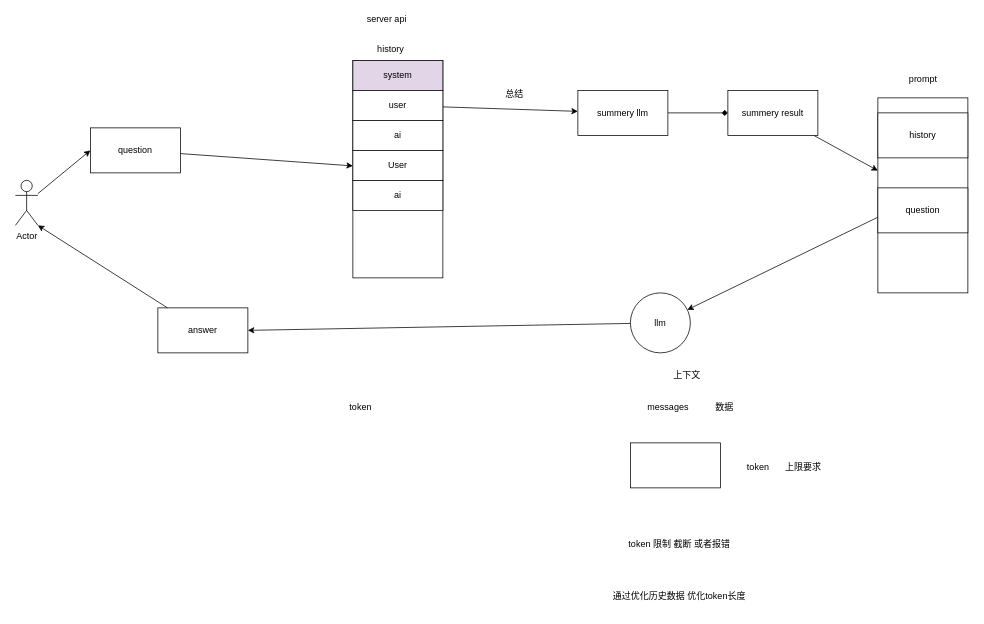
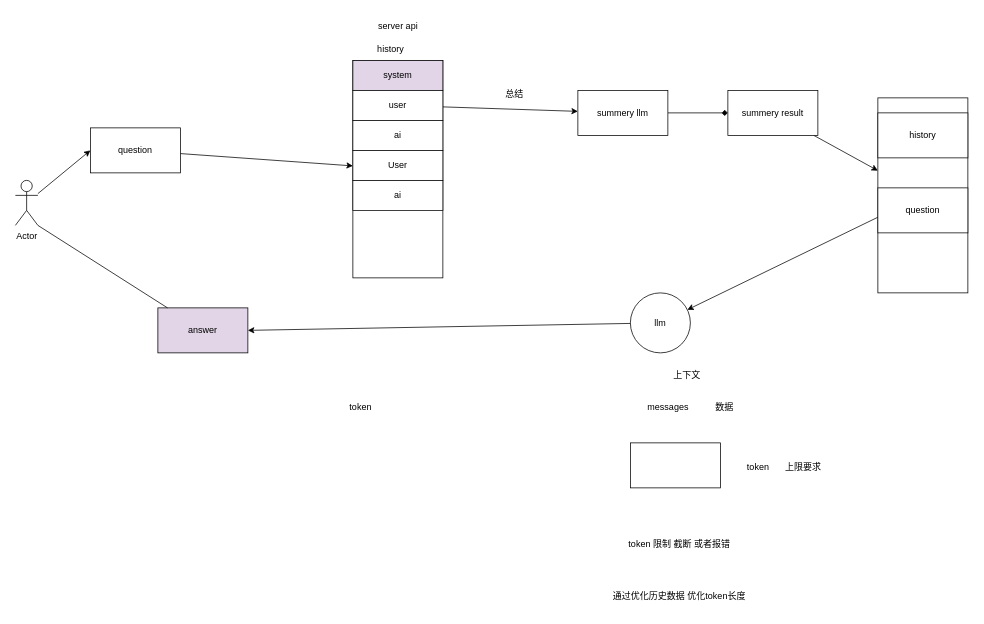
- <mxCell id="5" value="server api" style="text;html=1;align=center;verticalAlign=middle;resizable=0;points=[];autosize=1;strokeColor=none;fillColor=none;" vertex="1" parent="1"><mxGeometry x="475" y="10" width="80" height="30" as="geometry" /></mxCell>
+ <mxCell id="5" value="server api" style="text;html=1;align=center;verticalAlign=middle;resizable=0;points=[];autosize=1;strokeColor=none;fillColor=none;" vertex="1" parent="1"><mxGeometry x="490" y="20" width="80" height="30" as="geometry" /></mxCell>
- <mxCell id="23" value="prompt" style="text;html=1;align=center;verticalAlign=middle;resizable=0;points=[];autosize=1;strokeColor=none;fillColor=none;" vertex="1" parent="1"><mxGeometry x="1200" y="90" width="60" height="30" as="geometry" /></mxCell>
- <mxCell id="31" style="edgeStyle=none;html=1;entryX=1;entryY=1;entryDx=0;entryDy=0;entryPerimeter=0;" edge="1" parent="1" source="28" target="30"><mxGeometry relative="1" as="geometry" /></mxCell>
+ <mxCell id="31" style="edgeStyle=none;html=1;entryX=1;entryY=1;entryDx=0;entryDy=0;entryPerimeter=0;endArrow=none;" edge="1" parent="1" source="28" target="30"><mxGeometry relative="1" as="geometry" /></mxCell>
- <mxCell id="28" value="answer" style="whiteSpace=wrap;html=1;" vertex="1" parent="1"><mxGeometry y="410" width="120" height="60" as="geometry" x="210" /></mxCell>
+ <mxCell id="28" value="answer" style="whiteSpace=wrap;html=1;fillColor=#e1d5e7;" vertex="1" parent="1"><mxGeometry y="410" width="120" height="60" as="geometry" x="210" /></mxCell>
